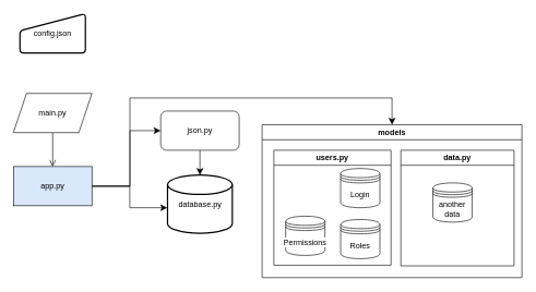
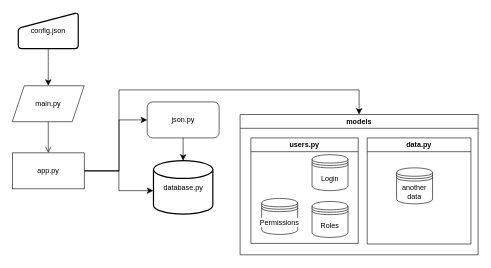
+ <mxCell id="8" style="edgeStyle=none;curved=1;rounded=0;orthogonalLoop=1;jettySize=auto;html=1;exitX=0.5;exitY=1;exitDx=0;exitDy=0;entryX=0.5;entryY=0;entryDx=0;entryDy=0;fontSize=12;startSize=8;endSize=8;" edge="1" parent="1" source="9" target="3"><mxGeometry relative="1" as="geometry" /></mxCell>
- <mxCell id="7" value="app.py" style="rounded=0;whiteSpace=wrap;html=1;fillColor=#dae8fc;" parent="1" vertex="1"><mxGeometry x="20" y="254" width="120" height="60" as="geometry" /></mxCell>
+ <mxCell id="7" value="app.py" style="rounded=0;whiteSpace=wrap;html=1;" parent="1" vertex="1"><mxGeometry x="20" y="254" width="120" height="60" as="geometry" /></mxCell>
